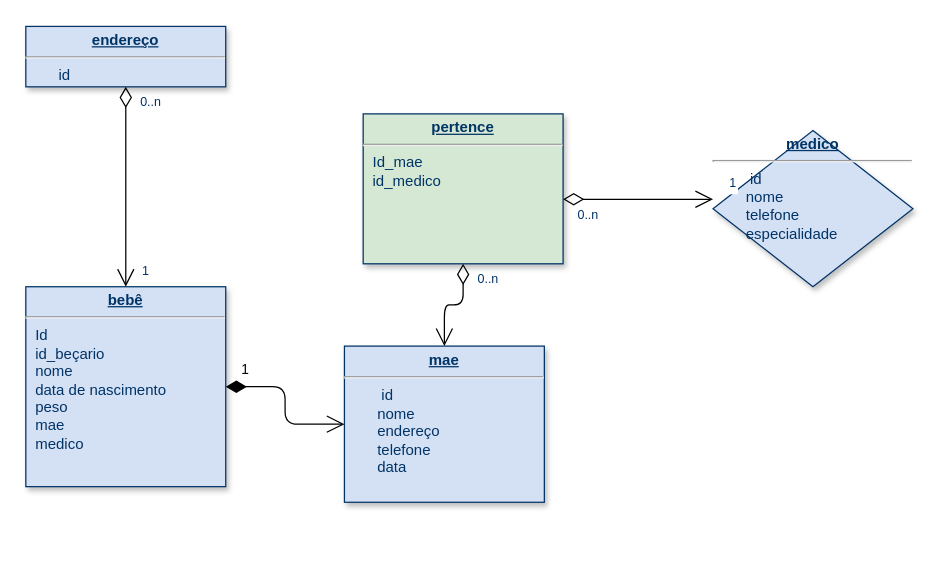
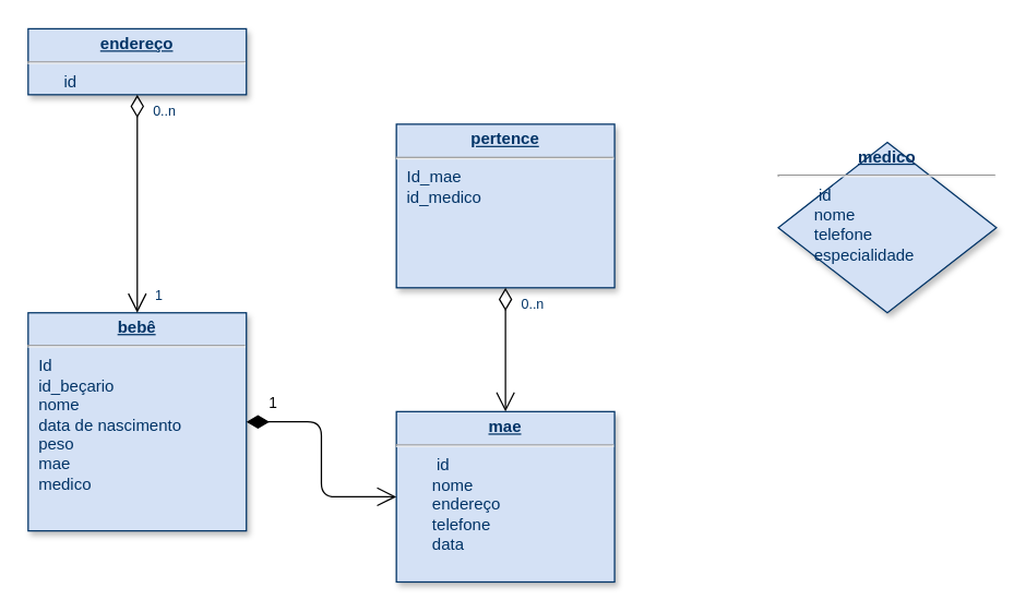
- <mxCell id="2" value="&lt;p style=&quot;margin: 0px; margin-top: 4px; text-align: center; text-decoration: underline;&quot;&gt;&lt;strong&gt;pertence&lt;/strong&gt;&lt;br&gt;&lt;/p&gt;&lt;hr&gt;&lt;p style=&quot;margin: 0px; margin-left: 8px;&quot;&gt;Id_mae&lt;/p&gt;&lt;p style=&quot;margin: 0px; margin-left: 8px;&quot;&gt;id_medico&lt;br&gt;&lt;/p&gt;" style="verticalAlign=top;align=left;overflow=fill;fontSize=12;fontFamily=Helvetica;html=1;strokeColor=#003366;shadow=1;fillColor=#d5e8d4;fontColor=#003366;" parent="1" vertex="1"><mxGeometry x="290" y="90.64" width="160" height="120" as="geometry" /></mxCell>
+ <mxCell id="2" value="&lt;p style=&quot;margin: 0px; margin-top: 4px; text-align: center; text-decoration: underline;&quot;&gt;&lt;strong&gt;pertence&lt;/strong&gt;&lt;br&gt;&lt;/p&gt;&lt;hr&gt;&lt;p style=&quot;margin: 0px; margin-left: 8px;&quot;&gt;Id_mae&lt;/p&gt;&lt;p style=&quot;margin: 0px; margin-left: 8px;&quot;&gt;id_medico&lt;br&gt;&lt;/p&gt;" style="verticalAlign=top;align=left;overflow=fill;fontSize=12;fontFamily=Helvetica;html=1;strokeColor=#003366;shadow=1;fillColor=#D4E1F5;fontColor=#003366" parent="1" vertex="1"><mxGeometry x="290" y="90.64" width="160" height="120" as="geometry" /></mxCell>
- <mxCell id="13" value="" style="endArrow=open;endSize=12;startArrow=diamondThin;startSize=14;startFill=0;edgeStyle=orthogonalEdgeStyle;exitX=1;exitY=0.57;exitDx=0;exitDy=0;exitPerimeter=0;entryX=0;entryY=0.44;entryDx=0;entryDy=0;entryPerimeter=0;" edge="1" parent="1" source="2" target="12"><mxGeometry x="620" y="340" as="geometry"><mxPoint x="540" y="209" as="sourcePoint" /><mxPoint x="540" y="369" as="targetPoint" /></mxGeometry></mxCell>
- <mxCell id="14" value="0..n" style="resizable=0;align=left;verticalAlign=top;labelBackgroundColor=#ffffff;fontSize=10;strokeColor=#003366;shadow=1;fillColor=#D4E1F5;fontColor=#003366" connectable="0" vertex="1" parent="13"><mxGeometry x="-1" relative="1" as="geometry"><mxPoint x="10" as="offset" /></mxGeometry></mxCell>
- <mxCell id="15" value="1" style="resizable=0;align=right;verticalAlign=top;labelBackgroundColor=#ffffff;fontSize=10;strokeColor=#003366;shadow=1;fillColor=#D4E1F5;fontColor=#003366" connectable="0" vertex="1" parent="13"><mxGeometry x="1" relative="1" as="geometry"><mxPoint x="20" y="-25.0" as="offset" /></mxGeometry></mxCell>
- <mxCell id="3" value="&lt;p style=&quot;margin: 0px; margin-top: 4px; text-align: center; text-decoration: underline;&quot;&gt;&lt;strong&gt;mae&lt;br&gt;&lt;/strong&gt;&lt;/p&gt;&lt;hr&gt;&lt;div&gt;&lt;span style=&quot;white-space: pre;&quot;&gt;&#09;&lt;/span&gt; id&lt;/div&gt;&lt;div&gt;&lt;span style=&quot;white-space: pre;&quot;&gt;&#09;&lt;/span&gt;nome&lt;/div&gt;&lt;div&gt;&lt;span style=&quot;white-space: pre;&quot;&gt;&#09;&lt;/span&gt;endereço&lt;/div&gt;&lt;div&gt;&lt;span style=&quot;white-space: pre;&quot;&gt;&#09;&lt;/span&gt;telefone&lt;/div&gt;&lt;div&gt;&lt;span style=&quot;white-space: pre;&quot;&gt;&#09;&lt;/span&gt;data&lt;br&gt;&lt;/div&gt;" style="verticalAlign=top;align=left;overflow=fill;fontSize=12;fontFamily=Helvetica;html=1;strokeColor=#003366;shadow=1;fillColor=#D4E1F5;fontColor=#003366" parent="1" vertex="1"><mxGeometry x="275" y="276.5" width="160" height="125" as="geometry" /></mxCell>
+ <mxCell id="3" value="&lt;p style=&quot;margin: 0px; margin-top: 4px; text-align: center; text-decoration: underline;&quot;&gt;&lt;strong&gt;mae&lt;br&gt;&lt;/strong&gt;&lt;/p&gt;&lt;hr&gt;&lt;div&gt;&lt;span style=&quot;white-space: pre;&quot;&gt;&#09;&lt;/span&gt; id&lt;/div&gt;&lt;div&gt;&lt;span style=&quot;white-space: pre;&quot;&gt;&#09;&lt;/span&gt;nome&lt;/div&gt;&lt;div&gt;&lt;span style=&quot;white-space: pre;&quot;&gt;&#09;&lt;/span&gt;endereço&lt;/div&gt;&lt;div&gt;&lt;span style=&quot;white-space: pre;&quot;&gt;&#09;&lt;/span&gt;telefone&lt;/div&gt;&lt;div&gt;&lt;span style=&quot;white-space: pre;&quot;&gt;&#09;&lt;/span&gt;data&lt;br&gt;&lt;/div&gt;" style="verticalAlign=top;align=left;overflow=fill;fontSize=12;fontFamily=Helvetica;html=1;strokeColor=#003366;shadow=1;fillColor=#D4E1F5;fontColor=#003366" parent="1" vertex="1"><mxGeometry x="290" y="301.5" width="160" height="125" as="geometry" /></mxCell>
